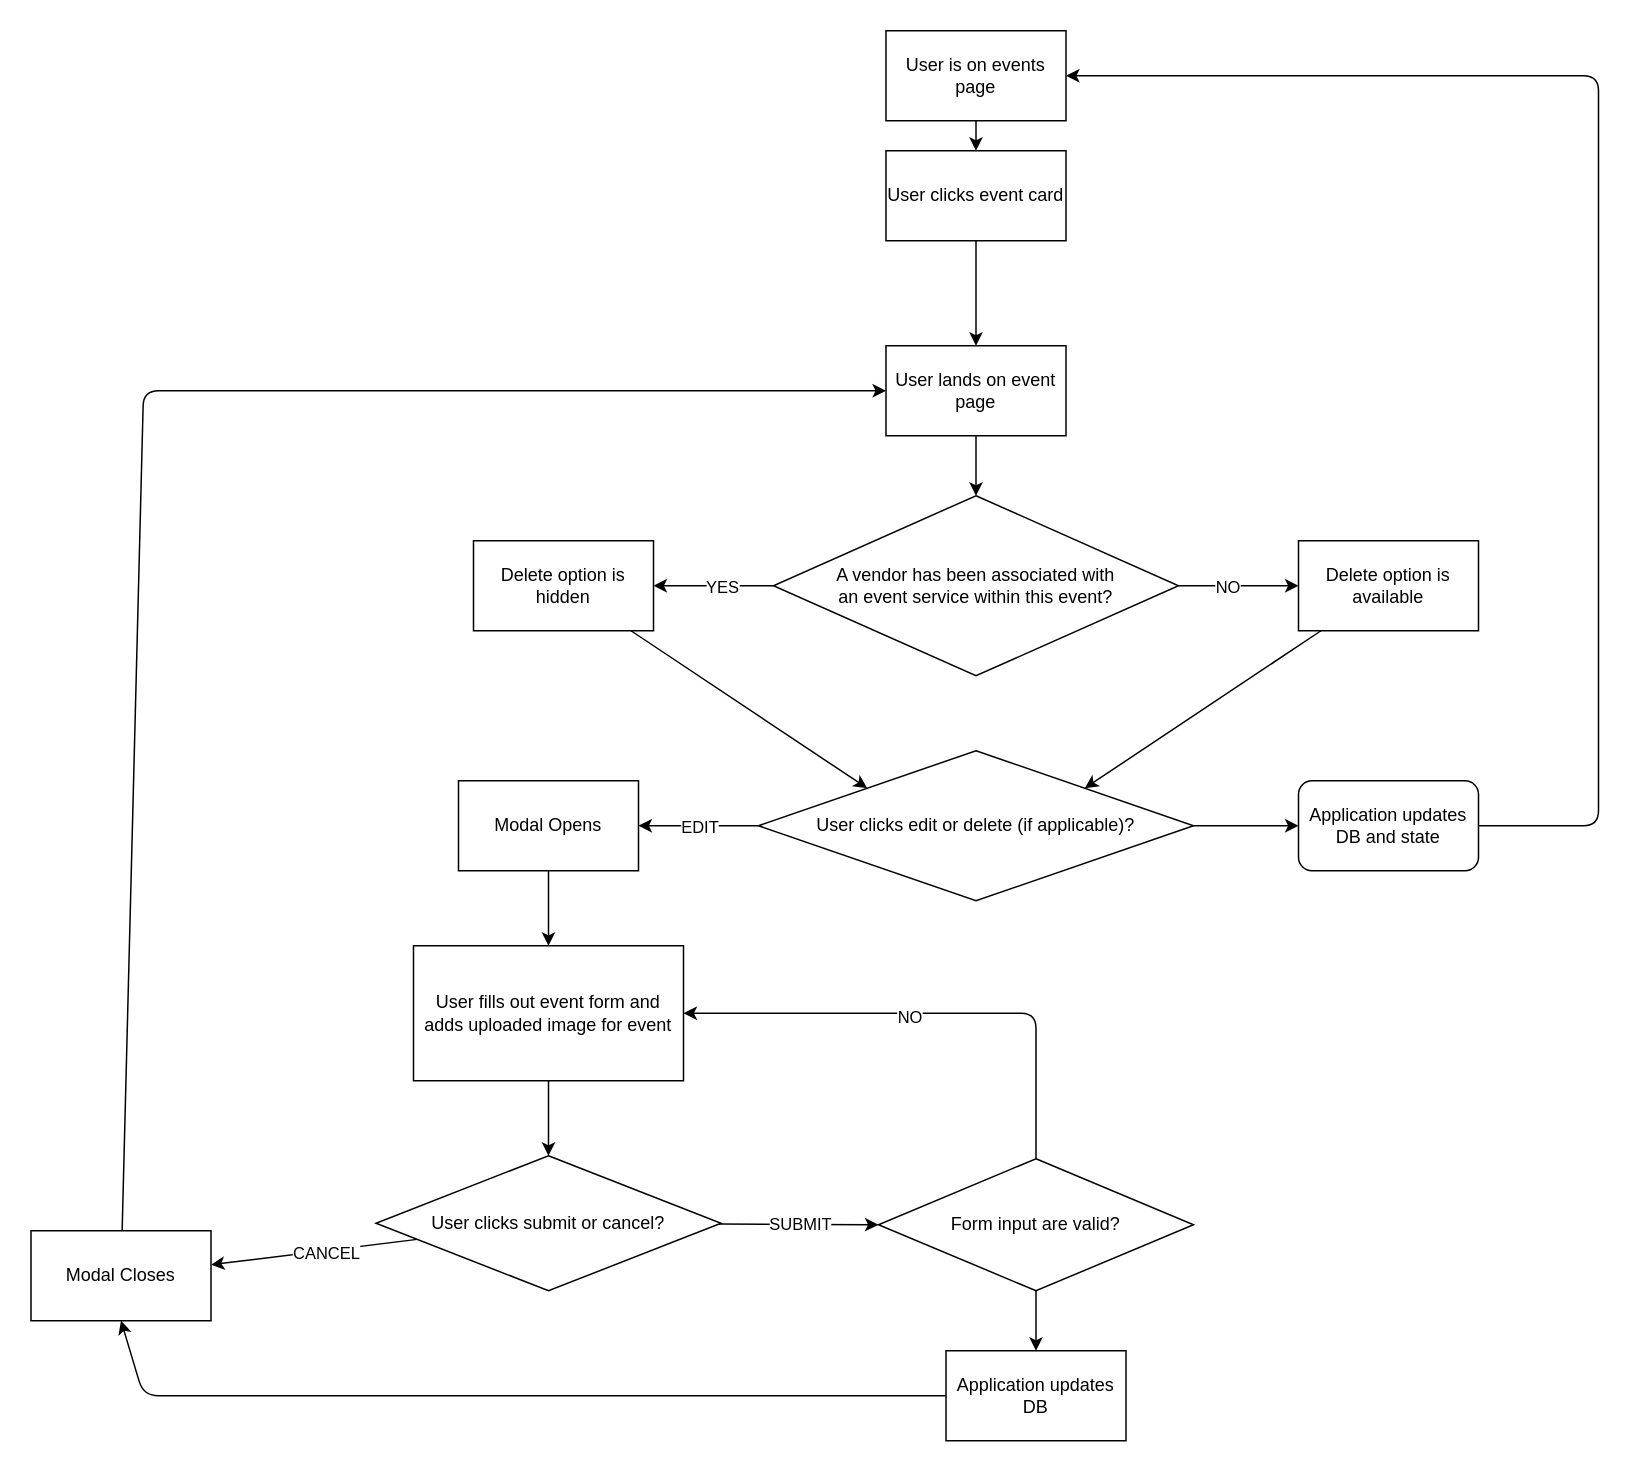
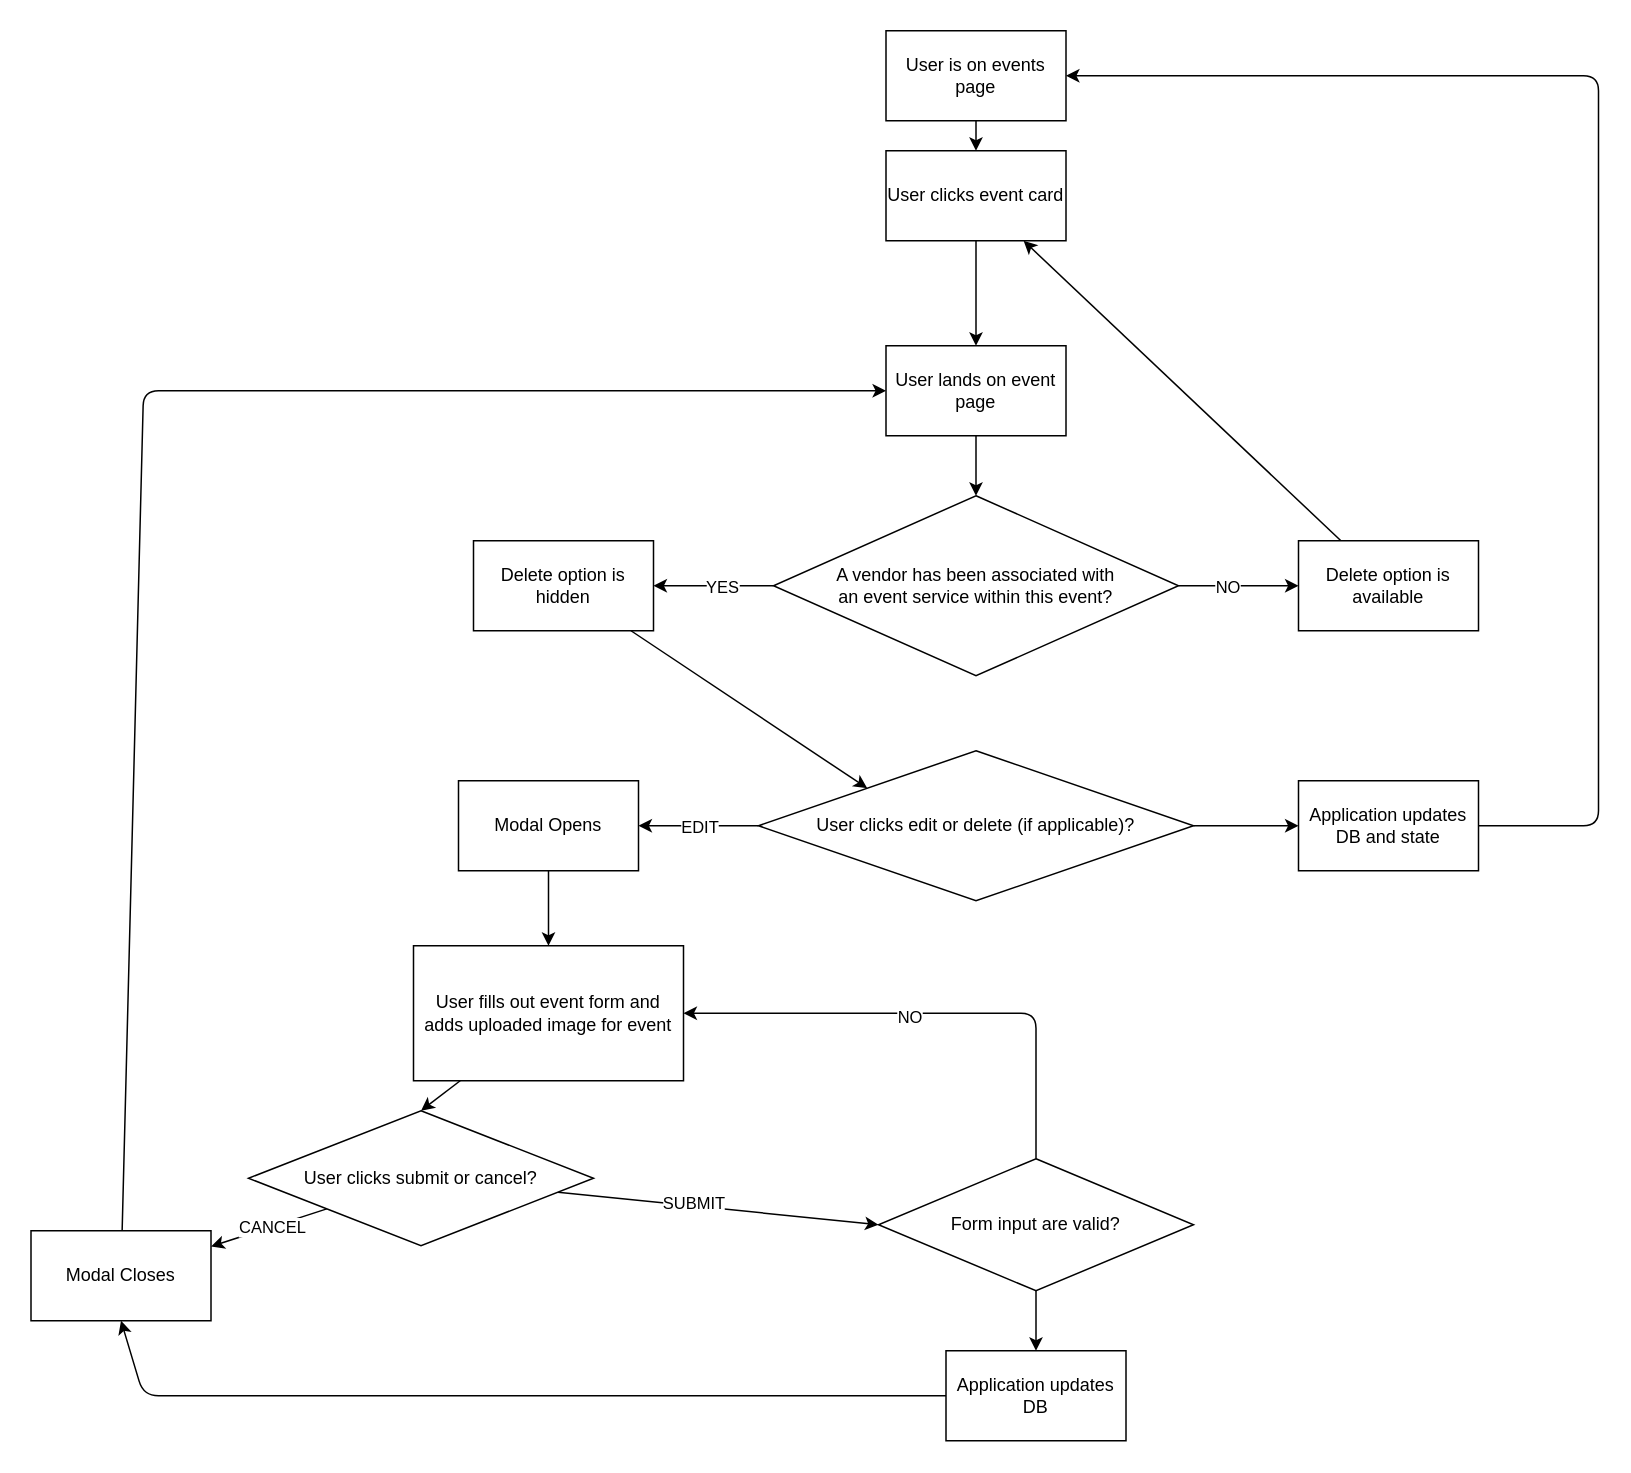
- <mxCell id="19" style="edgeStyle=none;html=1;entryX=1;entryY=0;entryDx=0;entryDy=0;" edge="1" parent="1" source="20" target="11"><mxGeometry relative="1" as="geometry" /></mxCell>
+ <mxCell id="19" style="edgeStyle=none;html=1;" edge="1" parent="1" source="20" target="5"><mxGeometry relative="1" as="geometry" /></mxCell>
- <mxCell id="24" value="Application updates DB and state" style="whiteSpace=wrap;html=1;rounded=1;" vertex="1" parent="1"><mxGeometry x="865" y="520" width="120" height="60" as="geometry" /></mxCell>
+ <mxCell id="24" value="Application updates DB and state" style="whiteSpace=wrap;html=1;rounded=0;" vertex="1" parent="1"><mxGeometry x="865" y="520" width="120" height="60" as="geometry" /></mxCell>
- <mxCell id="31" value="User clicks submit or cancel?" style="rhombus;whiteSpace=wrap;html=1;rounded=0;" vertex="1" parent="1"><mxGeometry x="250" y="770" width="230" height="90" as="geometry" /></mxCell>
+ <mxCell id="31" value="User clicks submit or cancel?" style="rhombus;whiteSpace=wrap;html=1;rounded=0;" vertex="1" parent="1"><mxGeometry x="165" y="740" width="230" height="90" as="geometry" /></mxCell>
